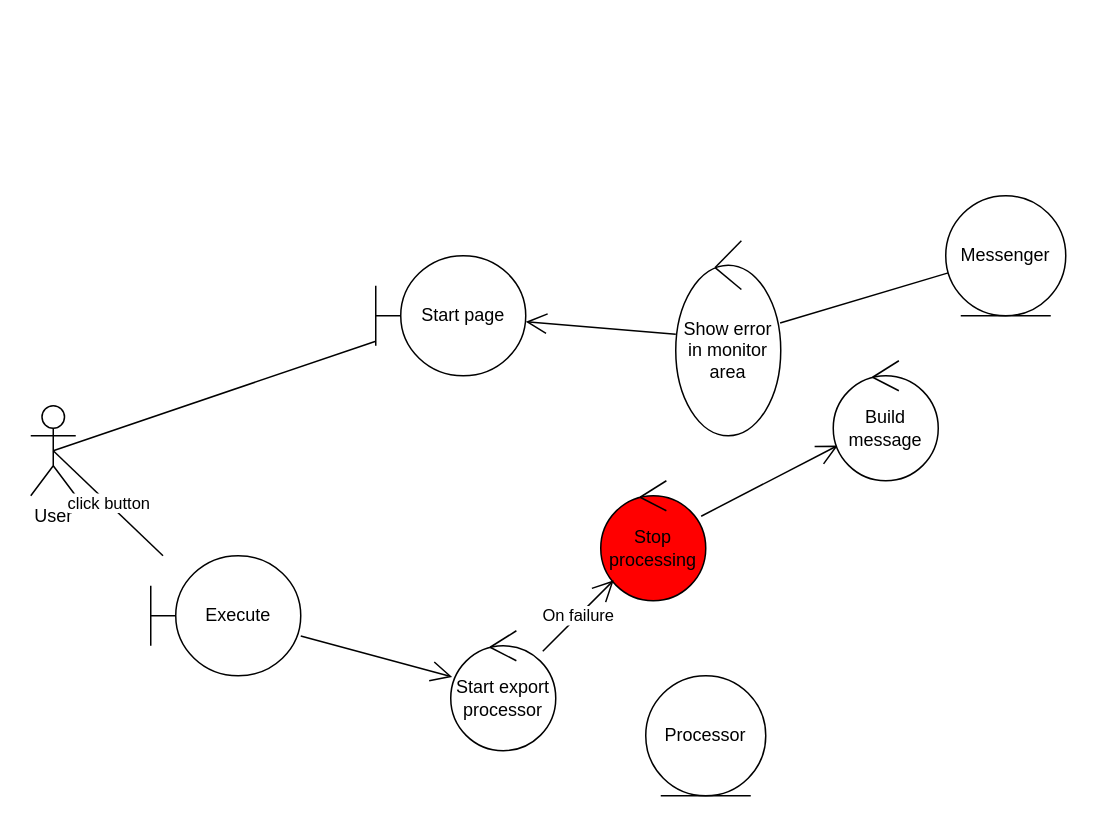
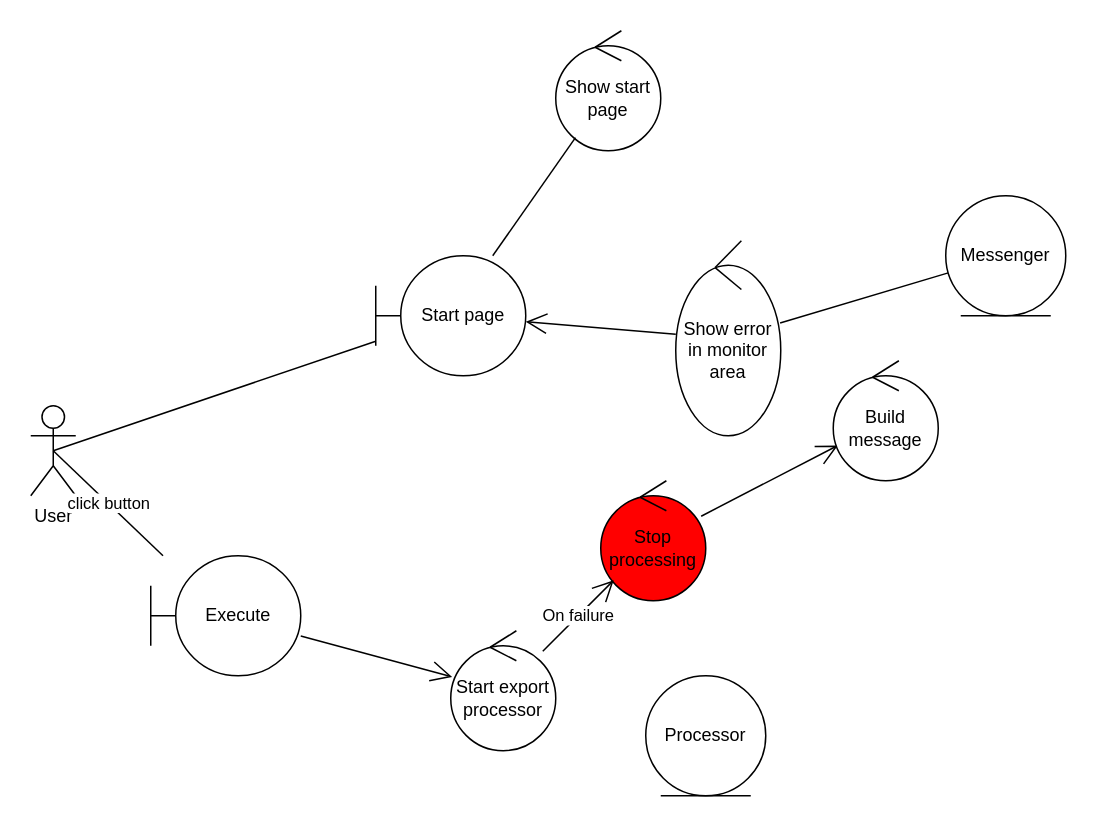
+ <mxCell id="5" value="Show start page" style="ellipse;shape=umlControl;whiteSpace=wrap;html=1;" vertex="1" parent="1"><mxGeometry x="370" y="20" width="70" height="80" as="geometry" /></mxCell>
+ <mxCell id="6" value="" style="endArrow=none;html=1;" edge="1" parent="1" source="5" target="3"><mxGeometry relative="1" as="geometry"><mxPoint x="175" y="249.1" as="sourcePoint" /><mxPoint x="279" y="220.14" as="targetPoint" /></mxGeometry></mxCell>
